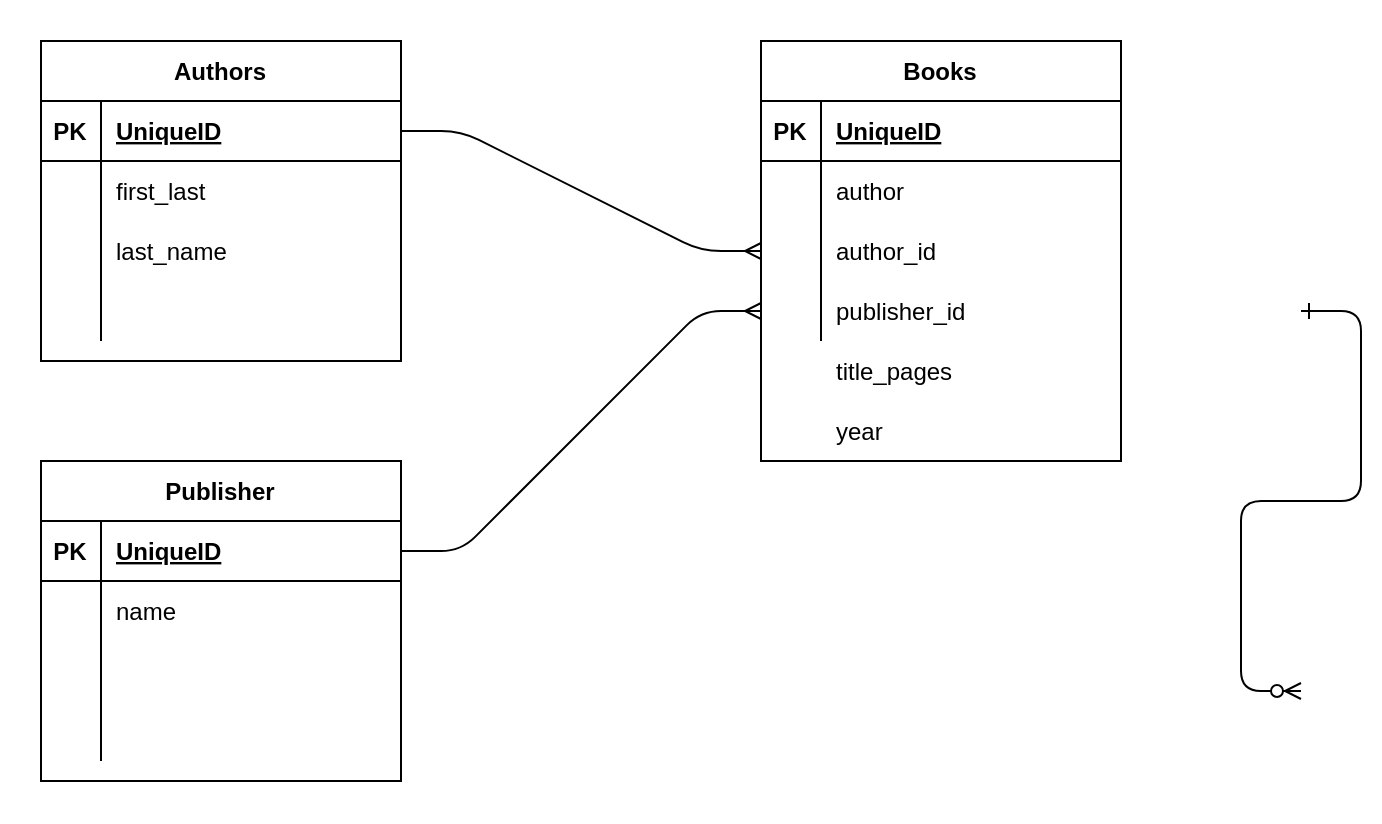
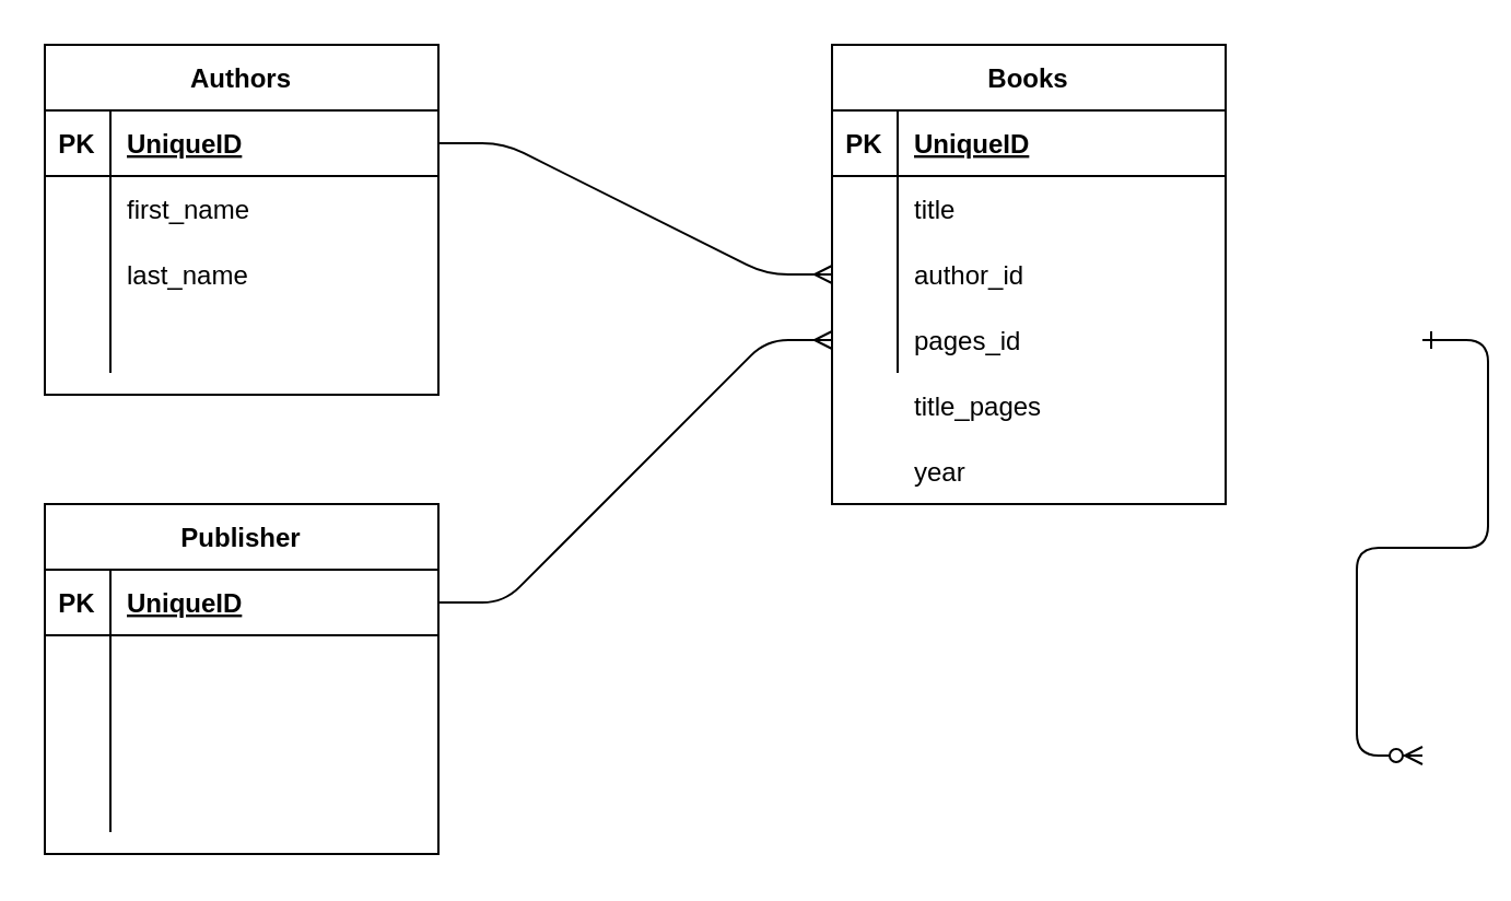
- <mxCell id="9" value="first_last" style="shape=partialRectangle;connectable=0;fillColor=none;top=0;left=0;bottom=0;right=0;align=left;spacingLeft=6;overflow=hidden;" vertex="1" parent="7"><mxGeometry x="30" width="150" height="30" as="geometry" /></mxCell>
+ <mxCell id="9" value="first_name" style="shape=partialRectangle;connectable=0;fillColor=none;top=0;left=0;bottom=0;right=0;align=left;spacingLeft=6;overflow=hidden;" vertex="1" parent="7"><mxGeometry x="30" width="150" height="30" as="geometry" /></mxCell>
- <mxCell id="22" value="author" style="shape=partialRectangle;connectable=0;fillColor=none;top=0;left=0;bottom=0;right=0;align=left;spacingLeft=6;overflow=hidden;" vertex="1" parent="20"><mxGeometry x="30" width="150" height="30" as="geometry" /></mxCell>
+ <mxCell id="22" value="title" style="shape=partialRectangle;connectable=0;fillColor=none;top=0;left=0;bottom=0;right=0;align=left;spacingLeft=6;overflow=hidden;" vertex="1" parent="20"><mxGeometry x="30" width="150" height="30" as="geometry" /></mxCell>
- <mxCell id="28" value="publisher_id" style="shape=partialRectangle;connectable=0;fillColor=none;top=0;left=0;bottom=0;right=0;align=left;spacingLeft=6;overflow=hidden;" vertex="1" parent="26"><mxGeometry x="30" width="150" height="30" as="geometry" /></mxCell>
+ <mxCell id="28" value="pages_id" style="shape=partialRectangle;connectable=0;fillColor=none;top=0;left=0;bottom=0;right=0;align=left;spacingLeft=6;overflow=hidden;" vertex="1" parent="26"><mxGeometry x="30" width="150" height="30" as="geometry" /></mxCell>
- <mxCell id="38" value="name" style="shape=partialRectangle;connectable=0;fillColor=none;top=0;left=0;bottom=0;right=0;align=left;spacingLeft=6;overflow=hidden;" vertex="1" parent="36"><mxGeometry x="30" width="150" height="30" as="geometry" /></mxCell>
